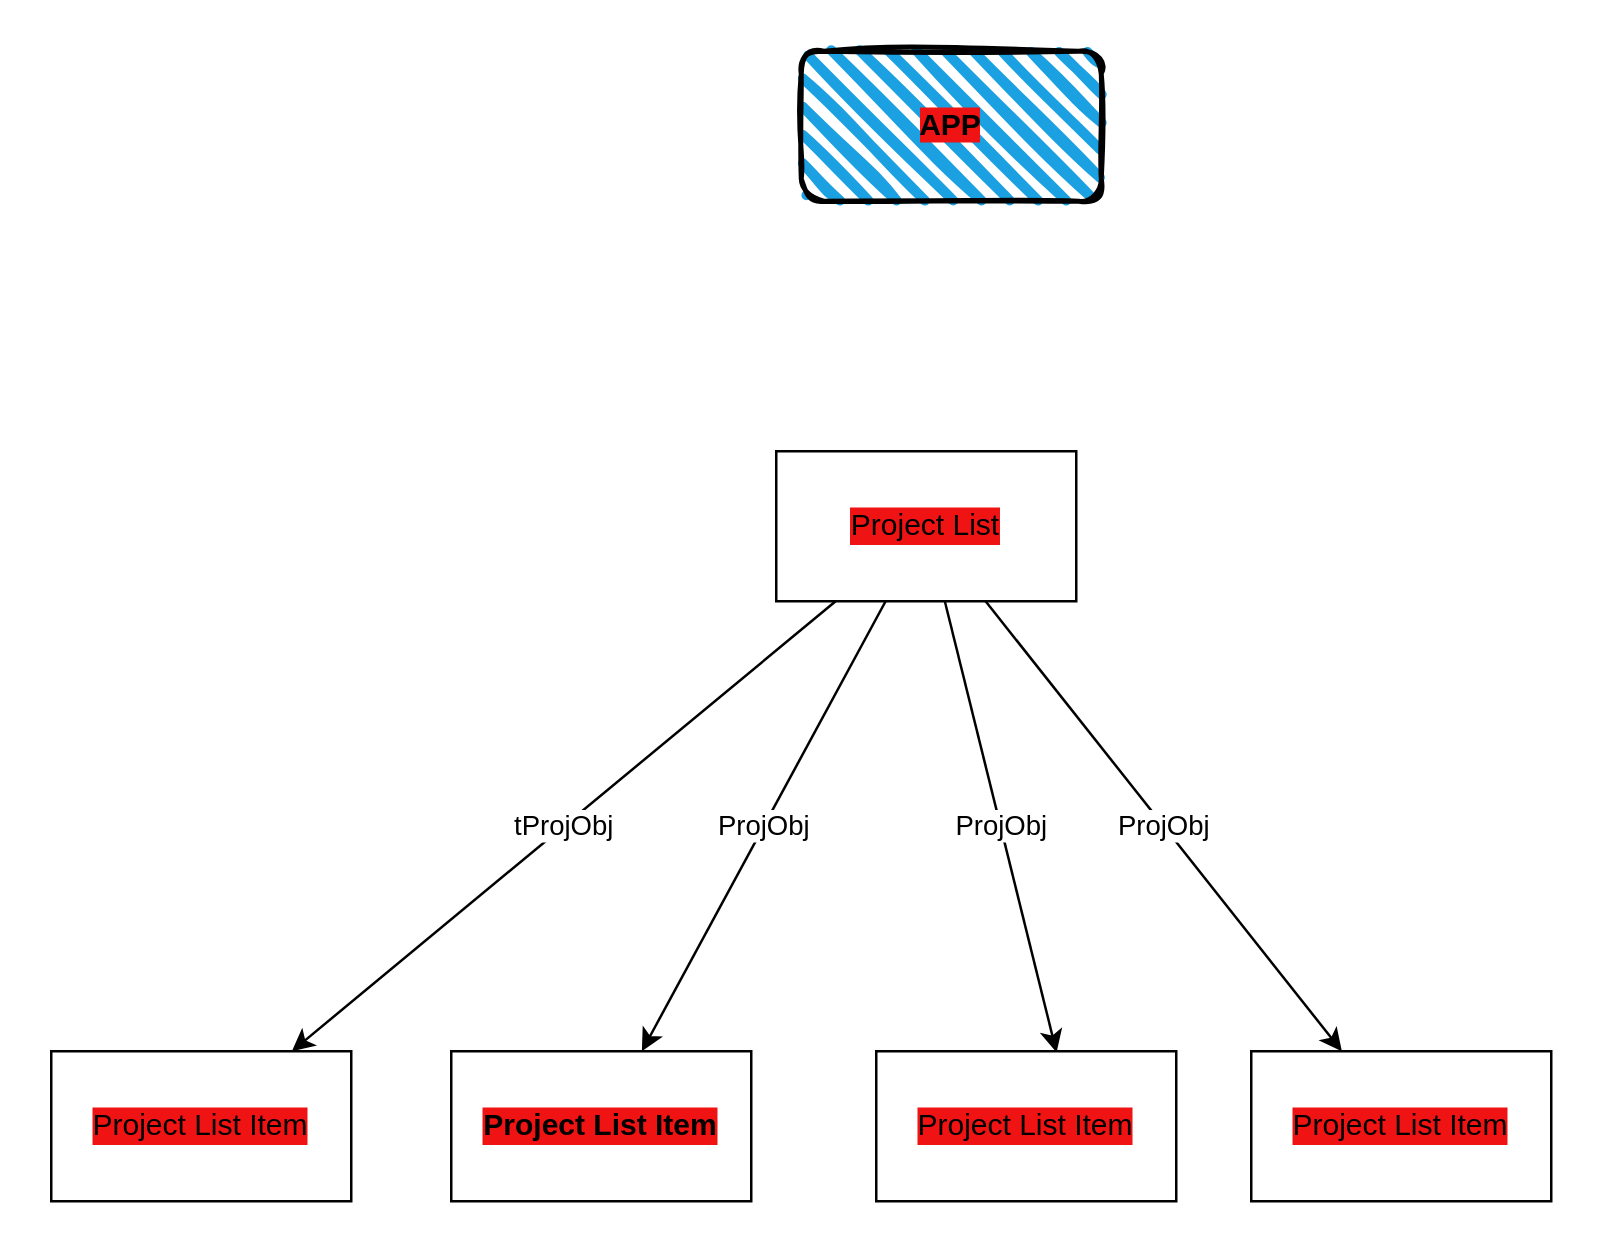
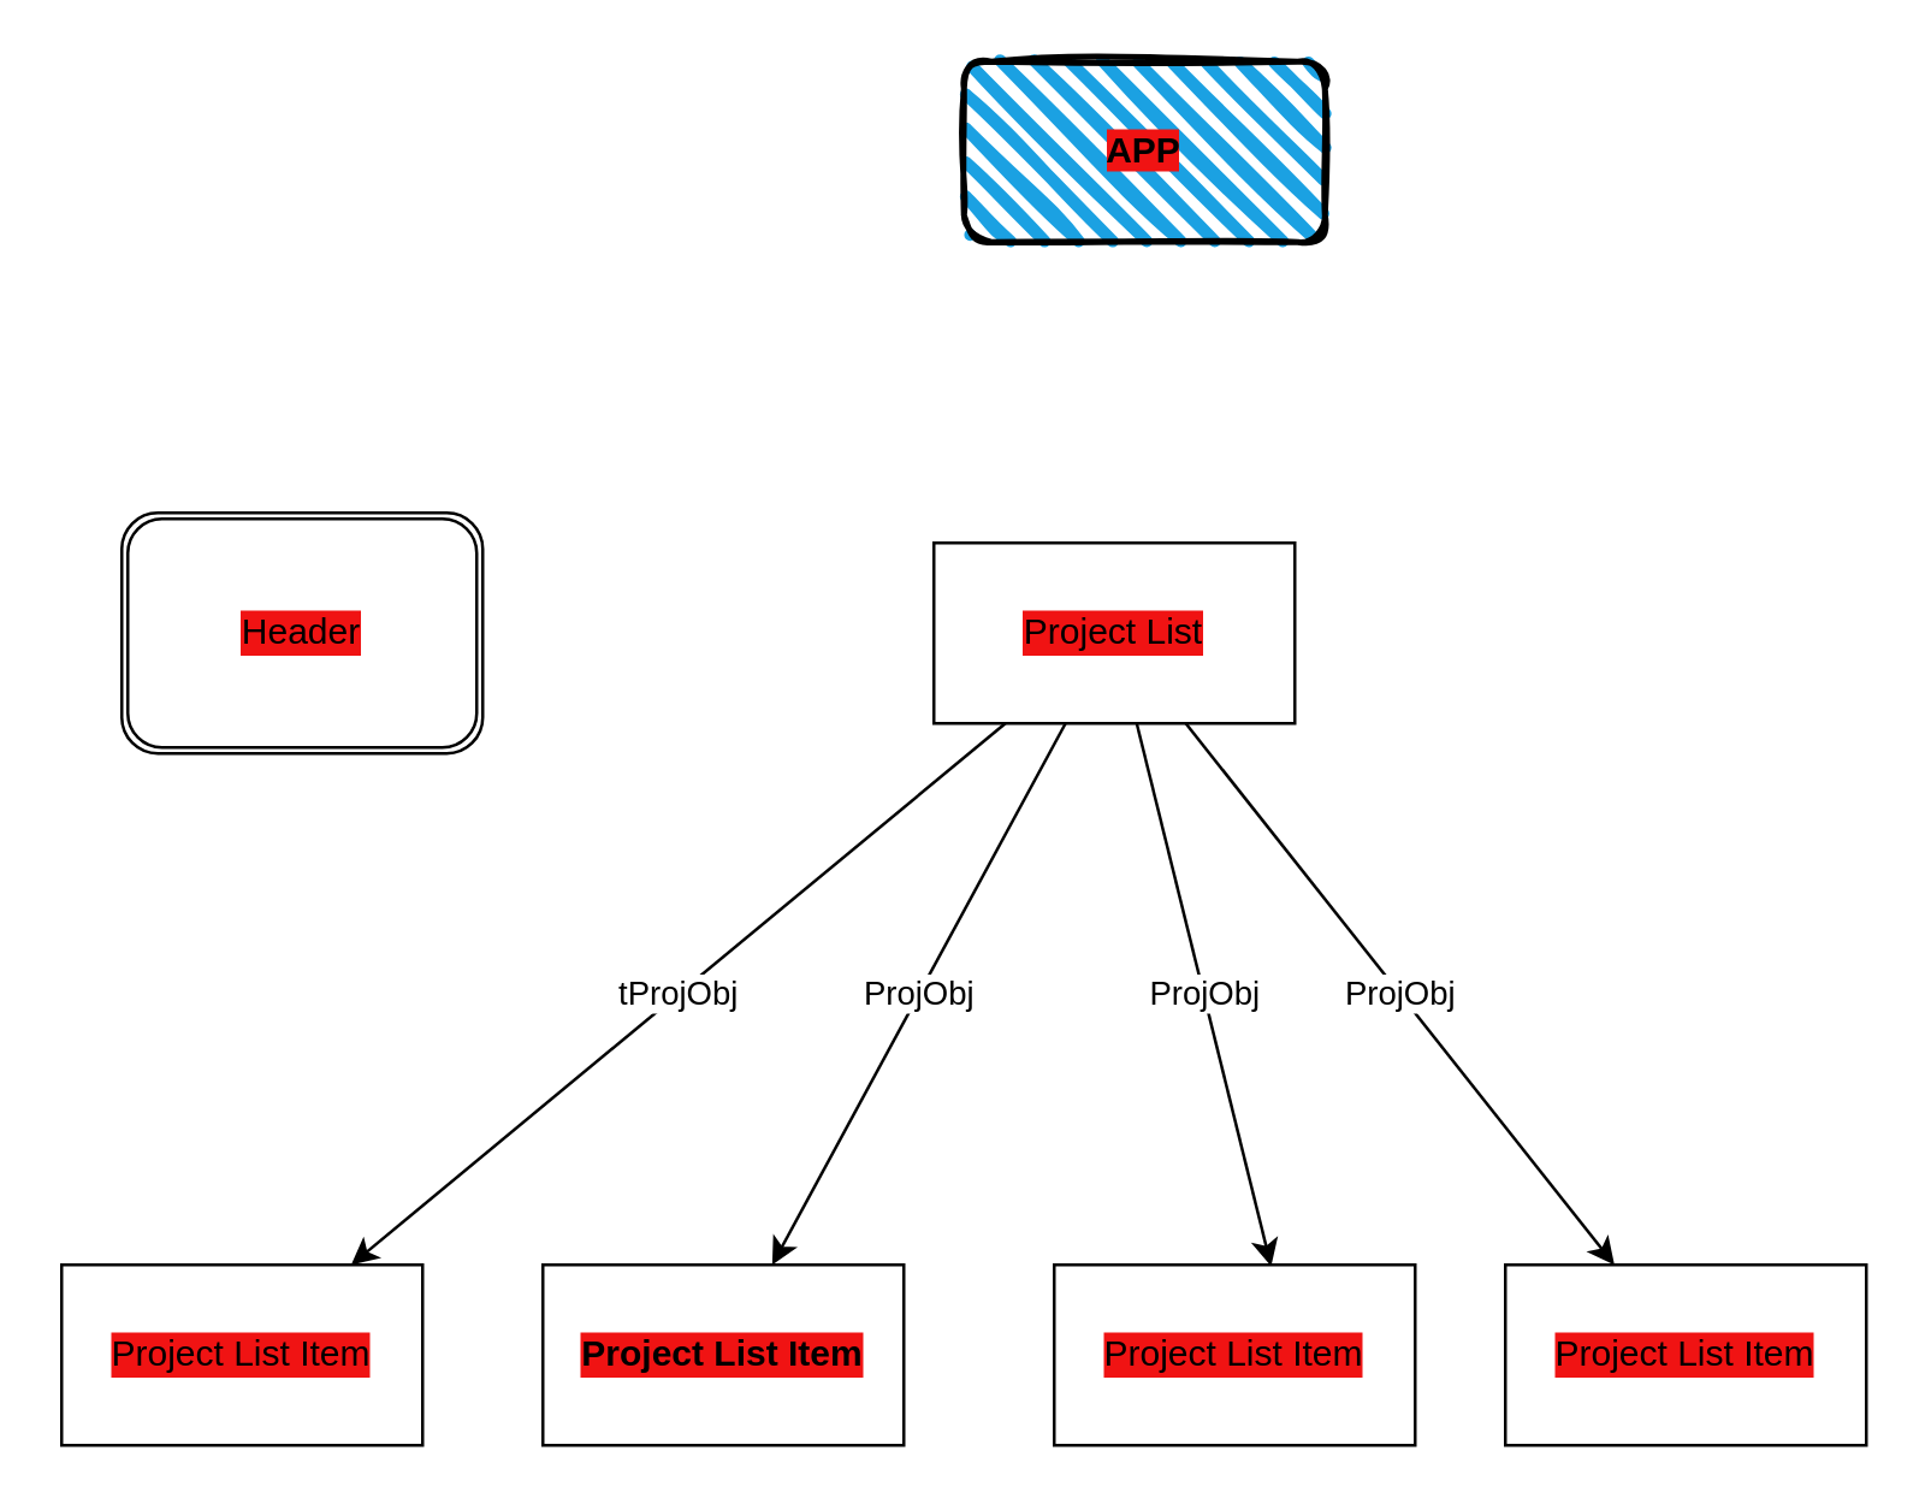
+ <mxCell id="3" value="Header" style="shape=ext;double=1;rounded=1;whiteSpace=wrap;html=1;labelBackgroundColor=#F01313;" parent="1" vertex="1"><mxGeometry x="40" y="170" width="120" height="80" as="geometry" /></mxCell>
